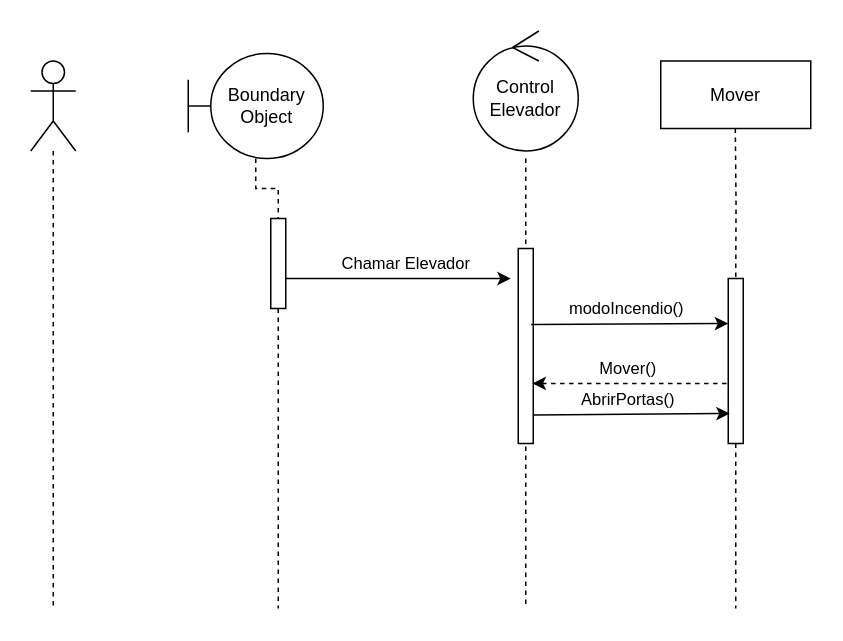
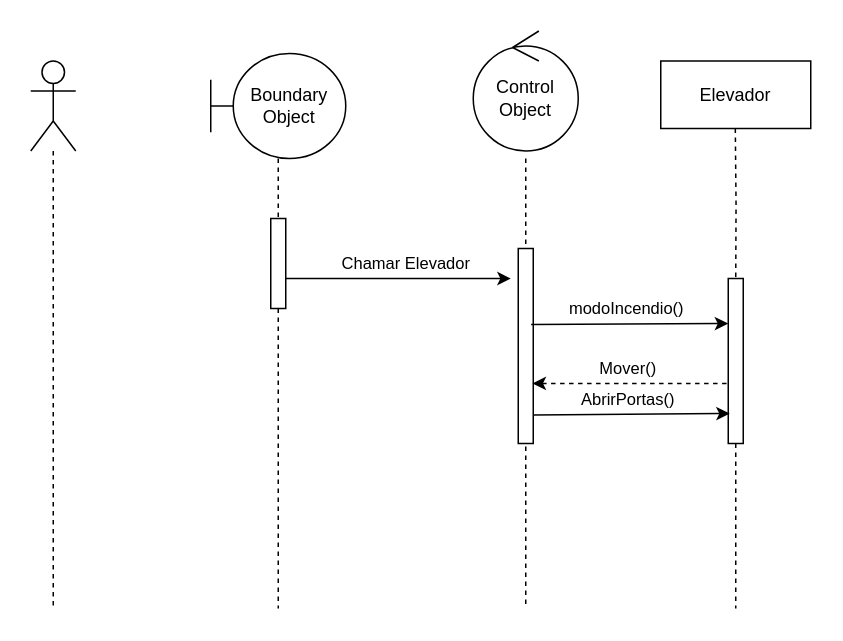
- <mxCell id="12" value="Mover" style="rounded=0;whiteSpace=wrap;html=1;" vertex="1" parent="1"><mxGeometry x="440" y="40" width="100" height="45" as="geometry" /></mxCell>
+ <mxCell id="12" value="Elevador" style="rounded=0;whiteSpace=wrap;html=1;" vertex="1" parent="1"><mxGeometry x="440" y="40" width="100" height="45" as="geometry" /></mxCell>
- <mxCell id="7" value="Control Elevador" style="ellipse;shape=umlControl;whiteSpace=wrap;html=1;" vertex="1" parent="1"><mxGeometry x="315" y="20" width="70" height="80" as="geometry" /></mxCell>
+ <mxCell id="7" value="Control Object" style="ellipse;shape=umlControl;whiteSpace=wrap;html=1;" vertex="1" parent="1"><mxGeometry x="315" y="20" width="70" height="80" as="geometry" /></mxCell>
- <mxCell id="5" value="Boundary Object" style="shape=umlBoundary;whiteSpace=wrap;html=1;" vertex="1" parent="1"><mxGeometry x="125" y="35" width="90" height="70" as="geometry" /></mxCell>
+ <mxCell id="5" value="Boundary Object" style="shape=umlBoundary;whiteSpace=wrap;html=1;" vertex="1" parent="1"><mxGeometry x="140" y="35" width="90" height="70" as="geometry" /></mxCell>
